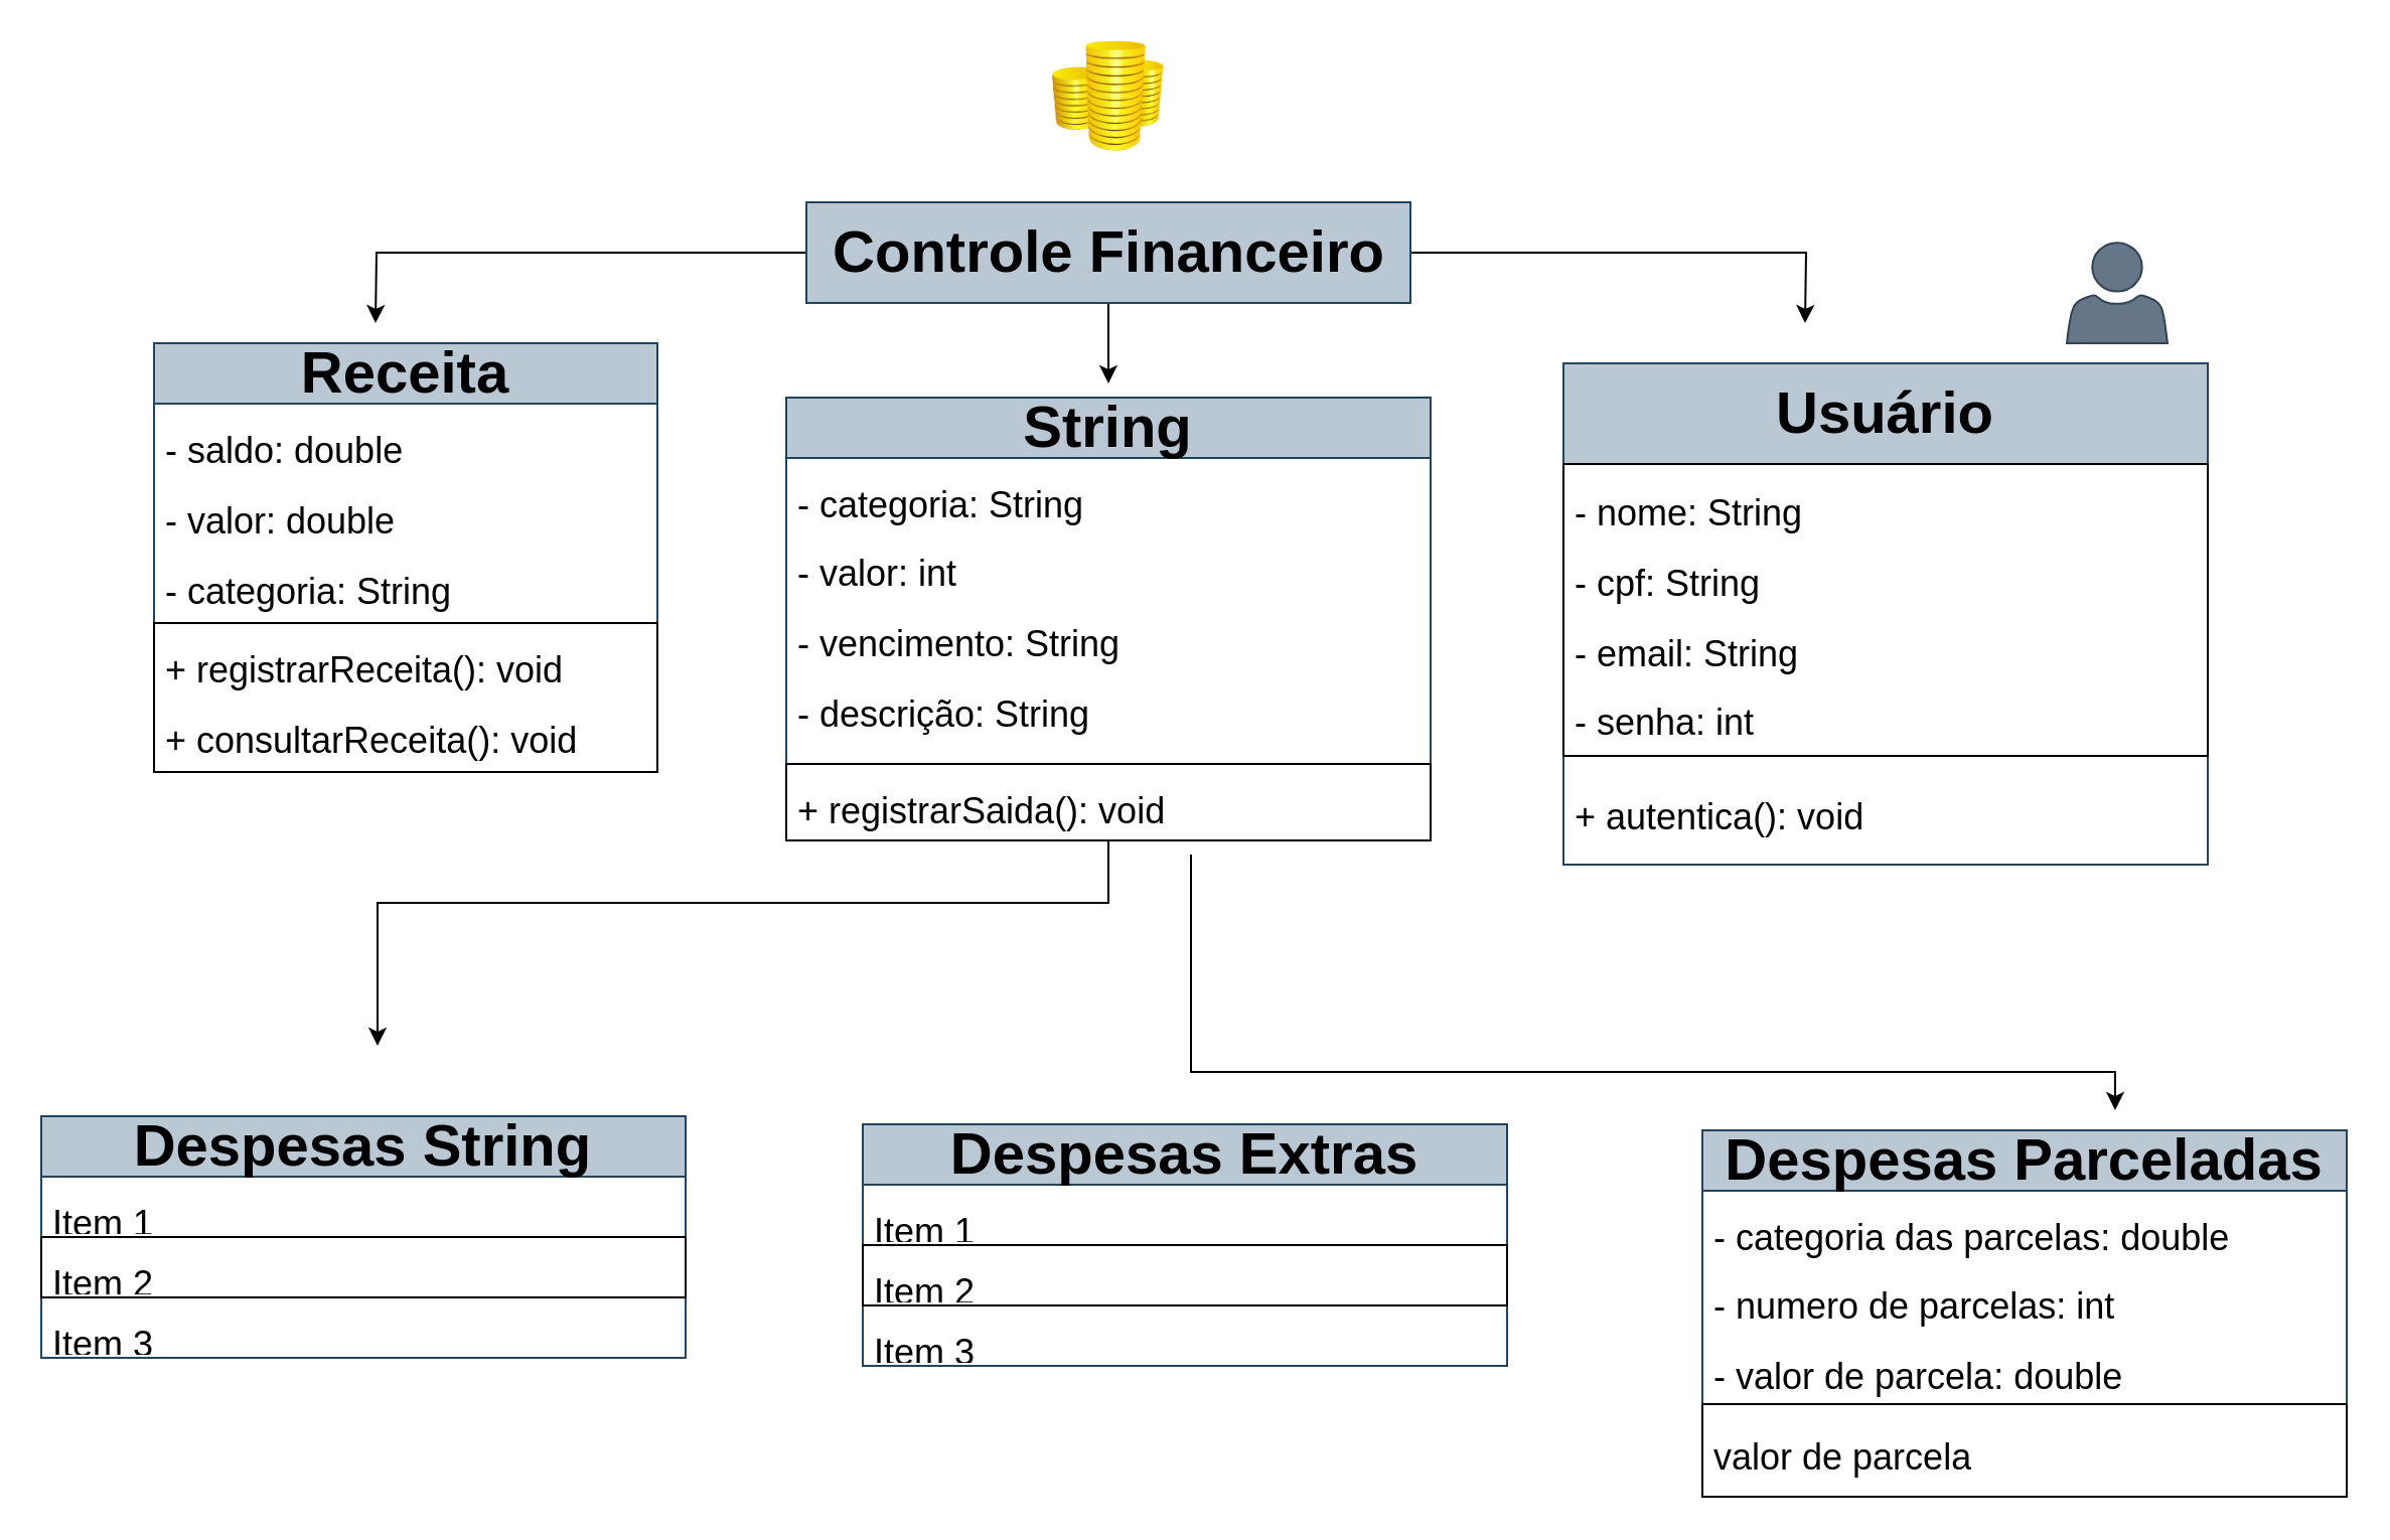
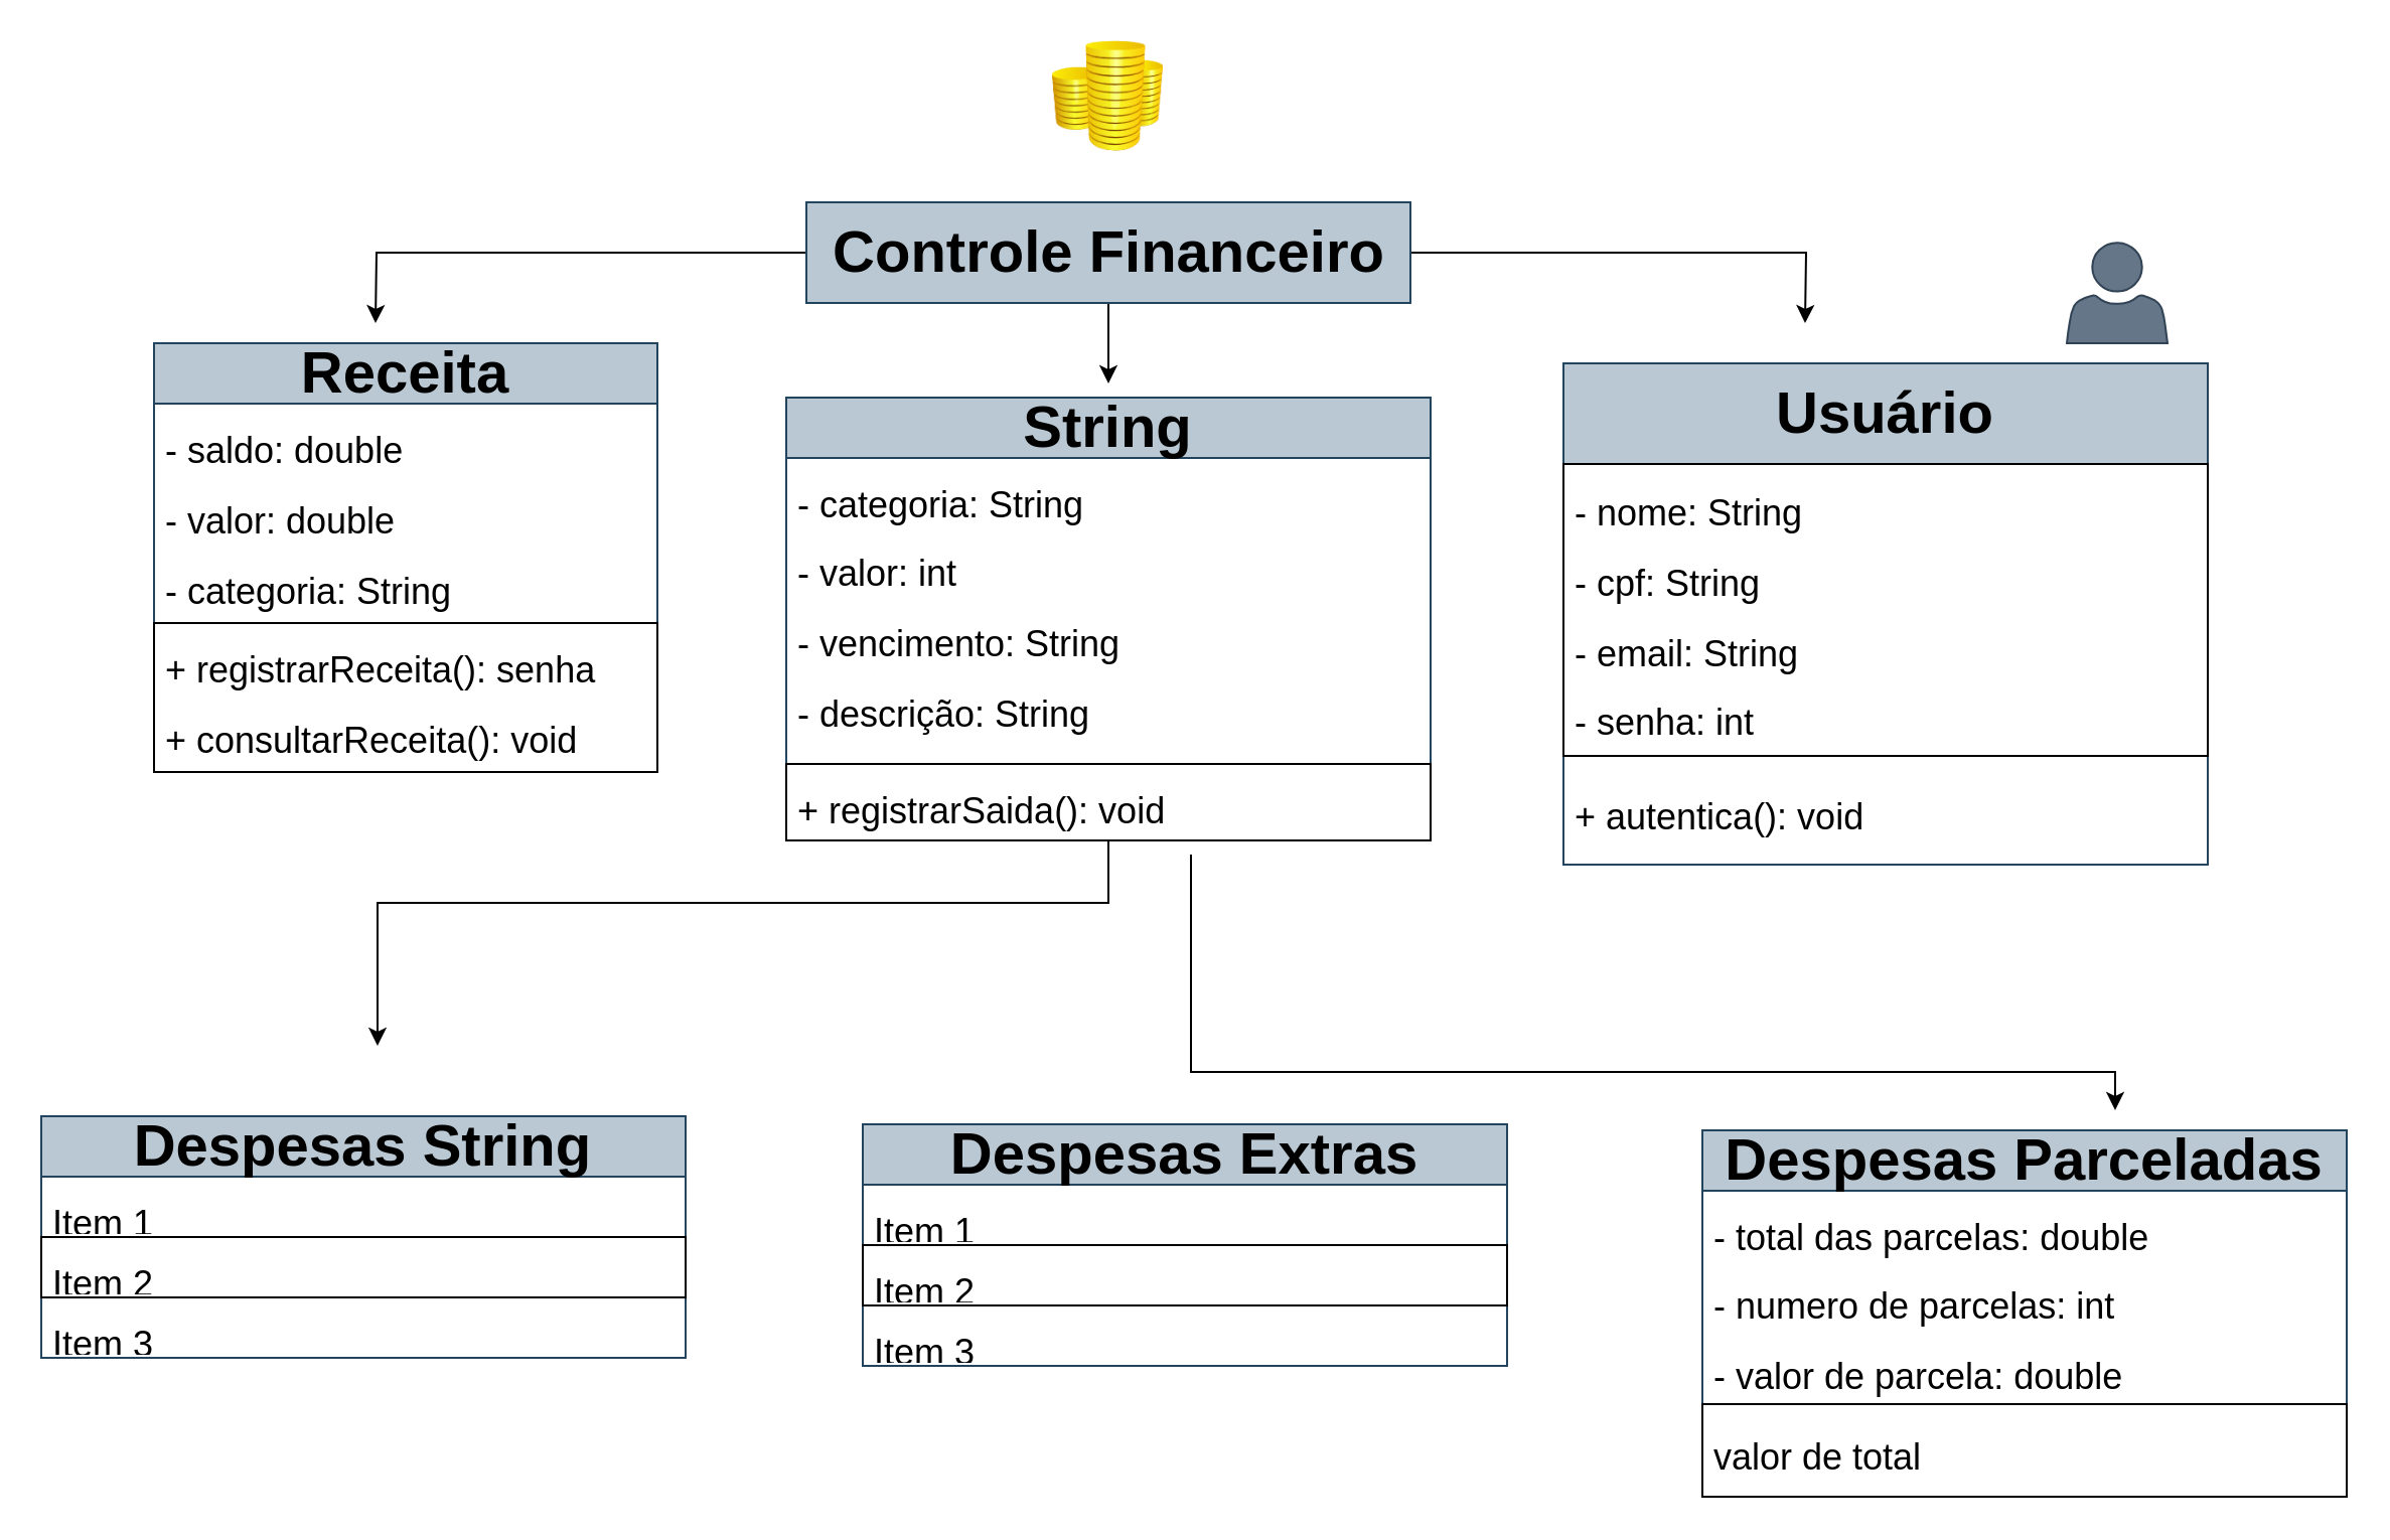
- <mxCell id="13" value="&lt;span style=&quot;font-size: 18px;&quot;&gt;+ registrarReceita(): void&lt;br&gt;+ consultarReceita(): void&lt;br&gt;&lt;/span&gt;" style="text;strokeColor=default;fillColor=none;align=left;verticalAlign=middle;spacingLeft=4;spacingRight=4;overflow=hidden;points=[[0,0.5],[1,0.5]];portConstraint=eastwest;rotatable=0;whiteSpace=wrap;html=1;fontSize=29;rounded=0;labelBackgroundColor=none;" vertex="1" parent="11"><mxGeometry y="139" width="250" height="74" as="geometry" /></mxCell>
+ <mxCell id="13" value="&lt;span style=&quot;font-size: 18px;&quot;&gt;+ registrarReceita(): senha&lt;br&gt;+ consultarReceita(): void&lt;br&gt;&lt;/span&gt;" style="text;strokeColor=default;fillColor=none;align=left;verticalAlign=middle;spacingLeft=4;spacingRight=4;overflow=hidden;points=[[0,0.5],[1,0.5]];portConstraint=eastwest;rotatable=0;whiteSpace=wrap;html=1;fontSize=29;rounded=0;labelBackgroundColor=none;" vertex="1" parent="11"><mxGeometry y="139" width="250" height="74" as="geometry" /></mxCell>
- <mxCell id="24" value="&lt;font style=&quot;font-size: 18px;&quot;&gt;- categoria das parcelas: double&lt;br&gt;- numero de parcelas: int&lt;br&gt;- valor de parcela: double&lt;br&gt;&lt;/font&gt;" style="text;strokeColor=none;fillColor=none;align=left;verticalAlign=middle;spacingLeft=4;spacingRight=4;overflow=hidden;points=[[0,0.5],[1,0.5]];portConstraint=eastwest;rotatable=0;whiteSpace=wrap;html=1;fontSize=29;rounded=0;labelBackgroundColor=none;" vertex="1" parent="23"><mxGeometry y="30" width="320" height="106" as="geometry" /></mxCell>
+ <mxCell id="24" value="&lt;font style=&quot;font-size: 18px;&quot;&gt;- total das parcelas: double&lt;br&gt;- numero de parcelas: int&lt;br&gt;- valor de parcela: double&lt;br&gt;&lt;/font&gt;" style="text;strokeColor=none;fillColor=none;align=left;verticalAlign=middle;spacingLeft=4;spacingRight=4;overflow=hidden;points=[[0,0.5],[1,0.5]];portConstraint=eastwest;rotatable=0;whiteSpace=wrap;html=1;fontSize=29;rounded=0;labelBackgroundColor=none;" vertex="1" parent="23"><mxGeometry y="30" width="320" height="106" as="geometry" /></mxCell>
- <mxCell id="25" value="&lt;font style=&quot;font-size: 18px;&quot;&gt;valor de parcela&lt;/font&gt;" style="text;strokeColor=default;fillColor=none;align=left;verticalAlign=middle;spacingLeft=4;spacingRight=4;overflow=hidden;points=[[0,0.5],[1,0.5]];portConstraint=eastwest;rotatable=0;whiteSpace=wrap;html=1;fontSize=29;rounded=0;labelBackgroundColor=none;" vertex="1" parent="23"><mxGeometry y="136" width="320" height="46" as="geometry" /></mxCell>
+ <mxCell id="25" value="&lt;font style=&quot;font-size: 18px;&quot;&gt;valor de total&lt;/font&gt;" style="text;strokeColor=default;fillColor=none;align=left;verticalAlign=middle;spacingLeft=4;spacingRight=4;overflow=hidden;points=[[0,0.5],[1,0.5]];portConstraint=eastwest;rotatable=0;whiteSpace=wrap;html=1;fontSize=29;rounded=0;labelBackgroundColor=none;" vertex="1" parent="23"><mxGeometry y="136" width="320" height="46" as="geometry" /></mxCell>
